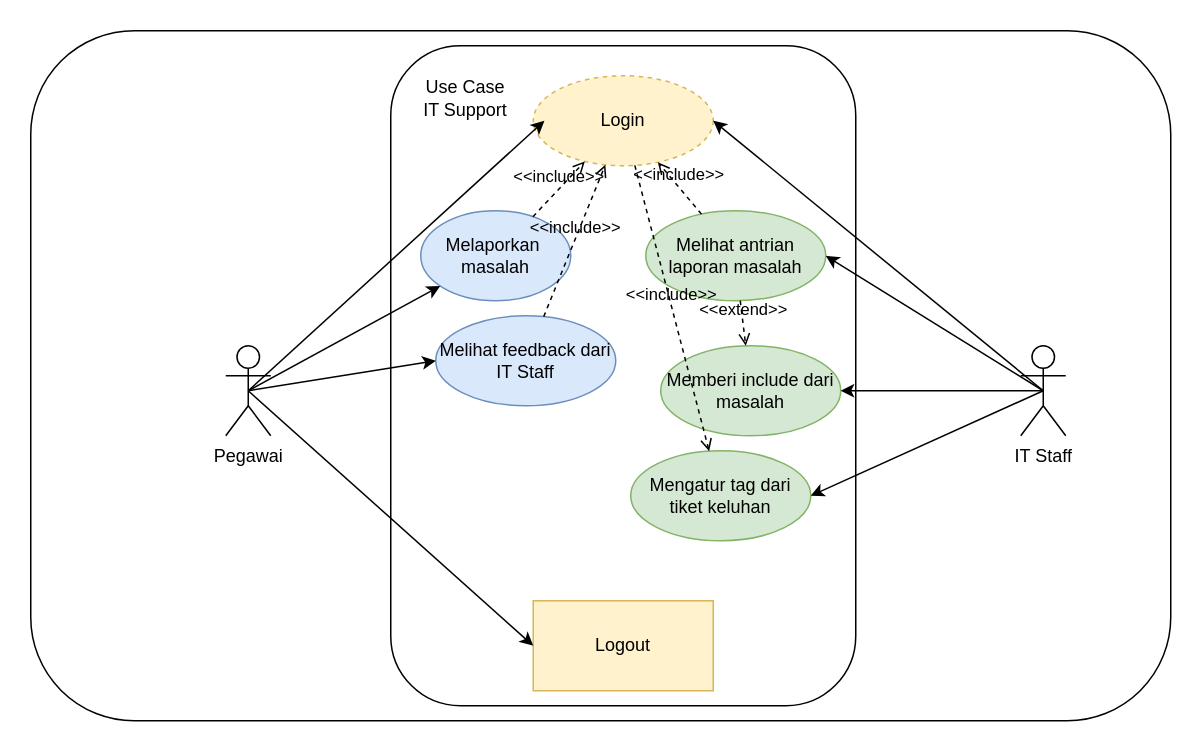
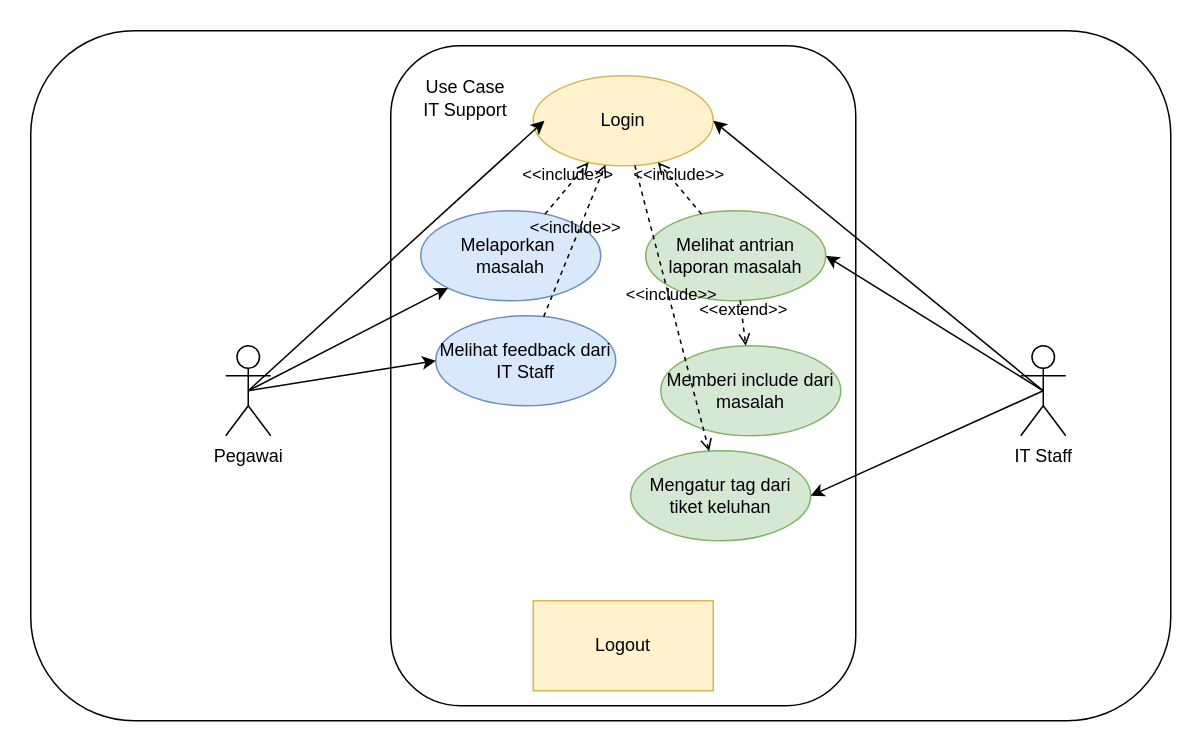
- <mxCell id="7" value="Login" style="ellipse;whiteSpace=wrap;html=1;fillColor=#fff2cc;strokeColor=#d6b656;dashed=1;" vertex="1" parent="1"><mxGeometry x="355" y="50" width="120" height="60" as="geometry" /></mxCell>
+ <mxCell id="7" value="Login" style="ellipse;whiteSpace=wrap;html=1;fillColor=#fff2cc;strokeColor=#d6b656;" vertex="1" parent="1"><mxGeometry x="355" y="50" width="120" height="60" as="geometry" /></mxCell>
- <mxCell id="10" value="Melaporkan&amp;nbsp;&lt;div&gt;masalah&lt;/div&gt;" style="ellipse;whiteSpace=wrap;html=1;fillColor=#dae8fc;strokeColor=#6c8ebf;" vertex="1" parent="1"><mxGeometry x="280" y="140" width="100" height="60" as="geometry" /></mxCell>
+ <mxCell id="10" value="Melaporkan&amp;nbsp;&lt;div&gt;masalah&lt;/div&gt;" style="ellipse;whiteSpace=wrap;html=1;fillColor=#dae8fc;strokeColor=#6c8ebf;" vertex="1" parent="1"><mxGeometry x="280" y="140" width="120" height="60" as="geometry" /></mxCell>
- <mxCell id="24" value="" style="endArrow=classic;html=1;rounded=0;entryX=1;entryY=0.5;entryDx=0;entryDy=0;exitX=0.5;exitY=0.5;exitDx=0;exitDy=0;exitPerimeter=0;" edge="1" parent="1" source="4" target="12"><mxGeometry width="50" height="50" relative="1" as="geometry"><mxPoint x="370" y="320" as="sourcePoint" /><mxPoint x="420" y="270" as="targetPoint" /></mxGeometry></mxCell>
- <mxCell id="20" value="" style="endArrow=classic;html=1;rounded=0;exitX=0.5;exitY=0.5;exitDx=0;exitDy=0;exitPerimeter=0;entryX=0;entryY=0.5;entryDx=0;entryDy=0;" edge="1" parent="1" source="3" target="8"><mxGeometry width="50" height="50" relative="1" as="geometry"><mxPoint x="370" y="300" as="sourcePoint" /><mxPoint x="420" y="250" as="targetPoint" /></mxGeometry></mxCell>
